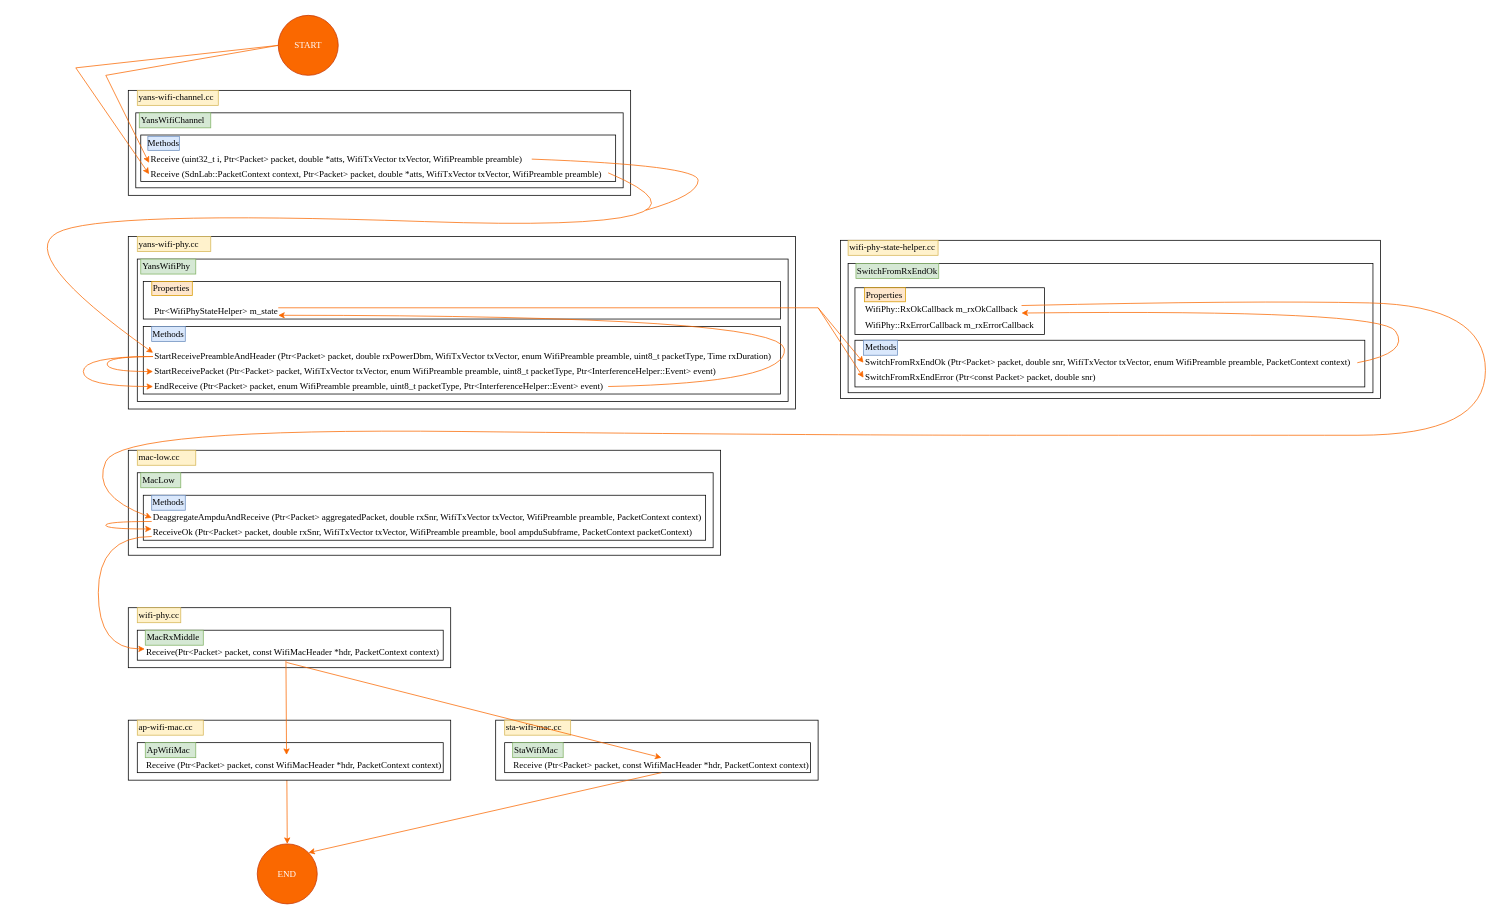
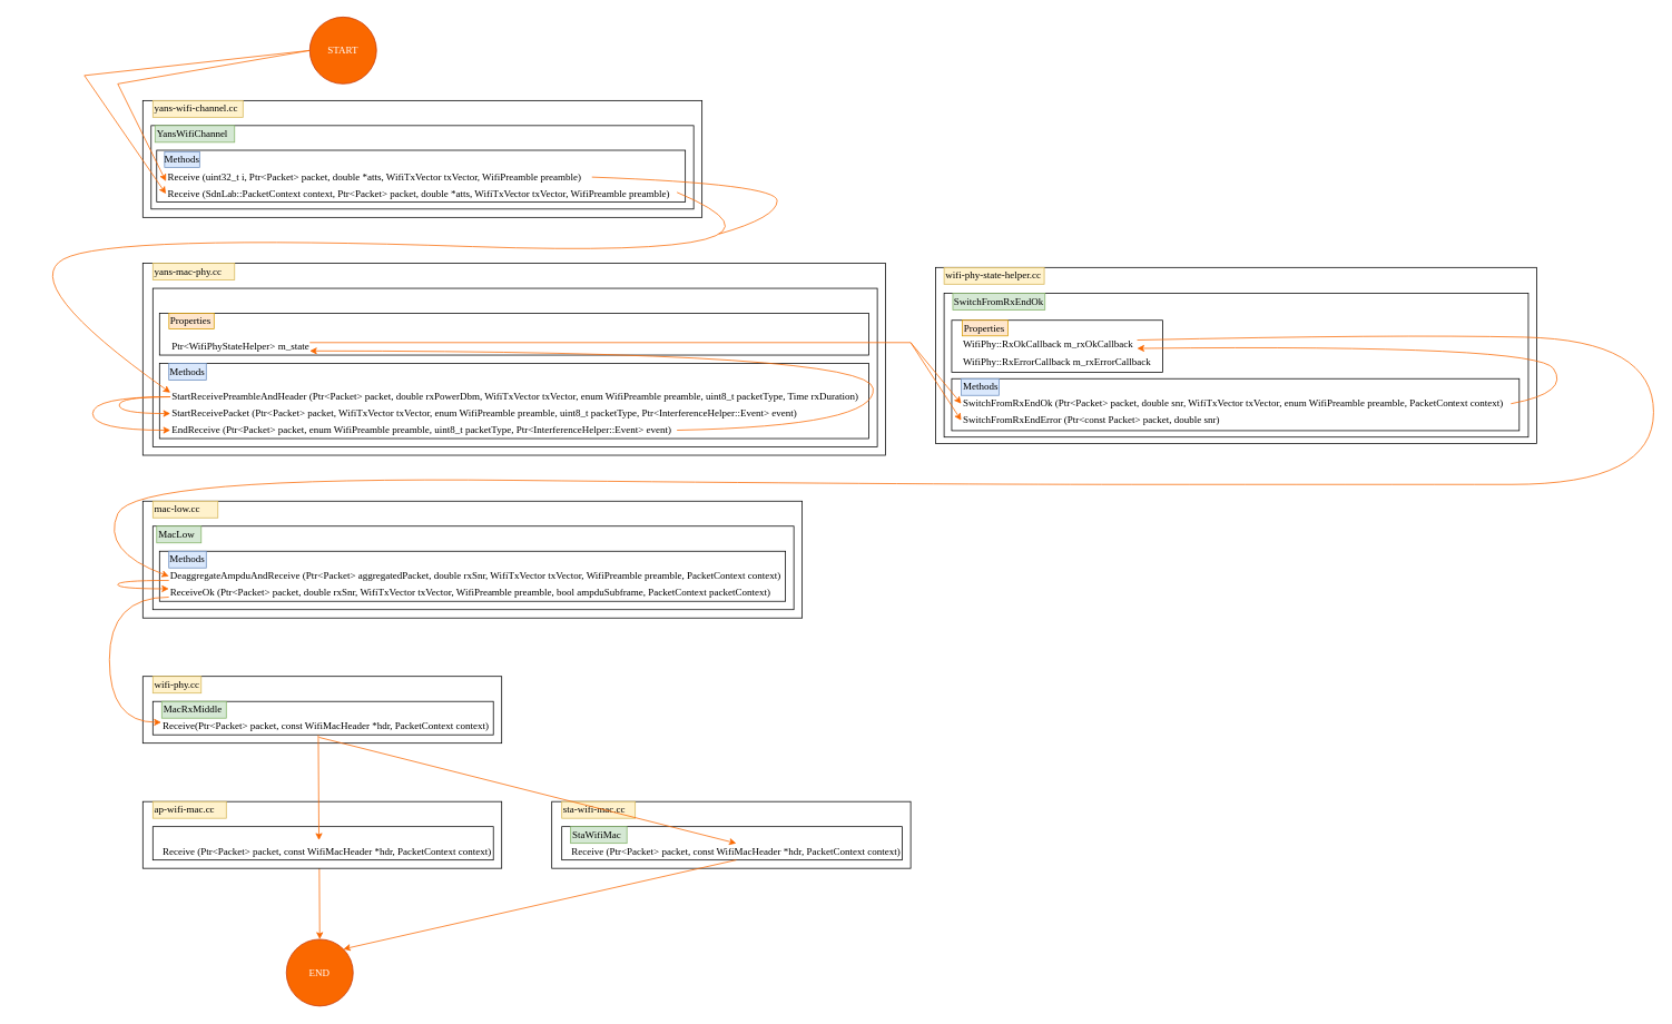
- <mxCell id="35" value="yans-wifi-phy.cc" style="text;html=1;strokeColor=#d6b656;fillColor=#fff2cc;align=left;verticalAlign=middle;whiteSpace=wrap;rounded=0;fontFamily=Times New Roman;labelBackgroundColor=none;" parent="32" vertex="1"><mxGeometry x="12" width="98" height="20" as="geometry" /></mxCell>
+ <mxCell id="35" value="yans-mac-phy.cc" style="text;html=1;strokeColor=#d6b656;fillColor=#fff2cc;align=left;verticalAlign=middle;whiteSpace=wrap;rounded=0;fontFamily=Times New Roman;labelBackgroundColor=none;" parent="32" vertex="1"><mxGeometry x="12" width="98" height="20" as="geometry" /></mxCell>
- <mxCell id="36" value="&lt;span style=&quot;&quot;&gt;YansWifiPhy&lt;/span&gt;" style="text;html=1;strokeColor=#82b366;fillColor=#d5e8d4;align=left;verticalAlign=middle;whiteSpace=wrap;rounded=0;fontFamily=Times New Roman;labelBackgroundColor=none;" parent="32" vertex="1"><mxGeometry x="16.64" y="30" width="73.36" height="20" as="geometry" /></mxCell>
- <mxCell id="74" value="ApWifiMac" style="text;html=1;strokeColor=#82b366;fillColor=#d5e8d4;align=left;verticalAlign=middle;whiteSpace=wrap;rounded=0;fontFamily=Times New Roman;labelBackgroundColor=none;" parent="70" vertex="1"><mxGeometry x="22.64" y="30" width="67.36" height="20" as="geometry" /></mxCell>
